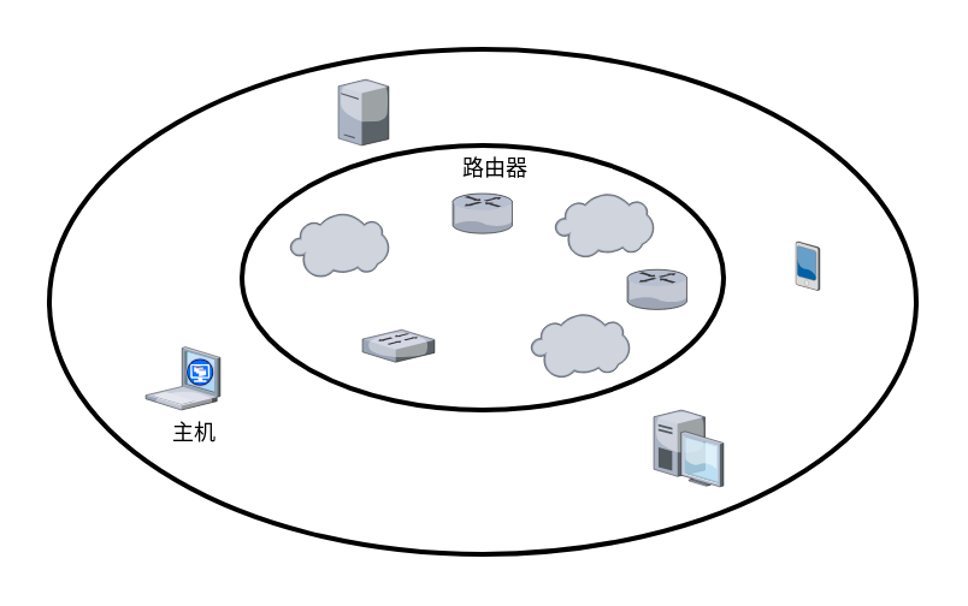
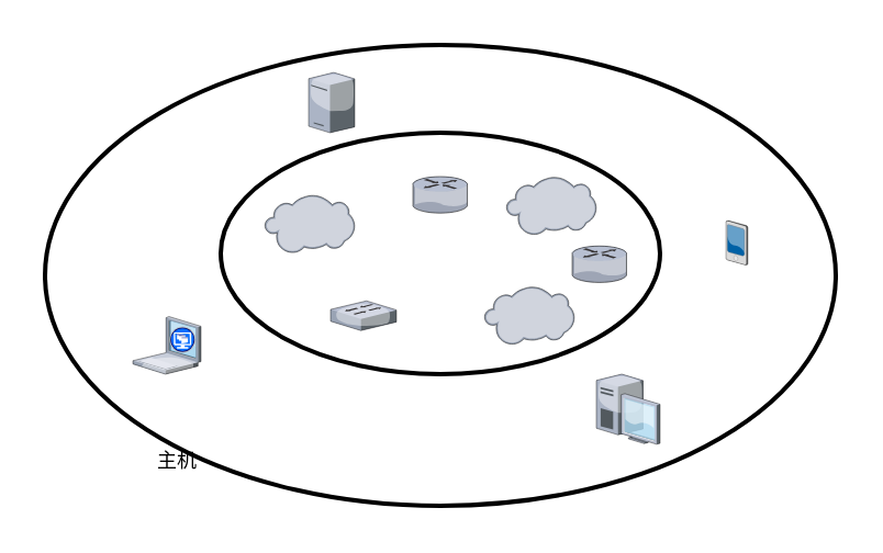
- <mxCell id="12" value="路由器" style="text;html=1;align=center;verticalAlign=middle;resizable=0;points=[];autosize=1;strokeColor=none;fillColor=none;fontSize=9;" parent="1" vertex="1"><mxGeometry x="180" y="60" width="50" height="20" as="geometry" /></mxCell>
- <mxCell id="8" value="主机" style="text;html=1;align=center;verticalAlign=middle;resizable=0;points=[];autosize=1;strokeColor=none;fillColor=none;fontSize=9;" parent="1" vertex="1"><mxGeometry x="60" y="170" width="40" height="20" as="geometry" /></mxCell>
+ <mxCell id="8" value="主机" style="text;html=1;align=center;verticalAlign=middle;resizable=0;points=[];autosize=1;strokeColor=none;fillColor=none;fontSize=9;" parent="1" vertex="1"><mxGeometry x="60" y="200" width="40" height="20" as="geometry" /></mxCell>
